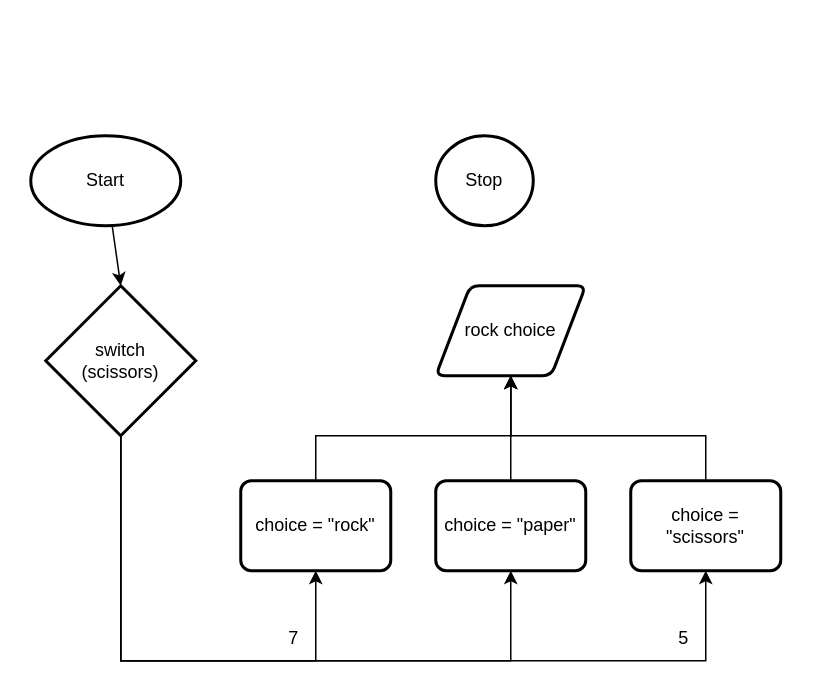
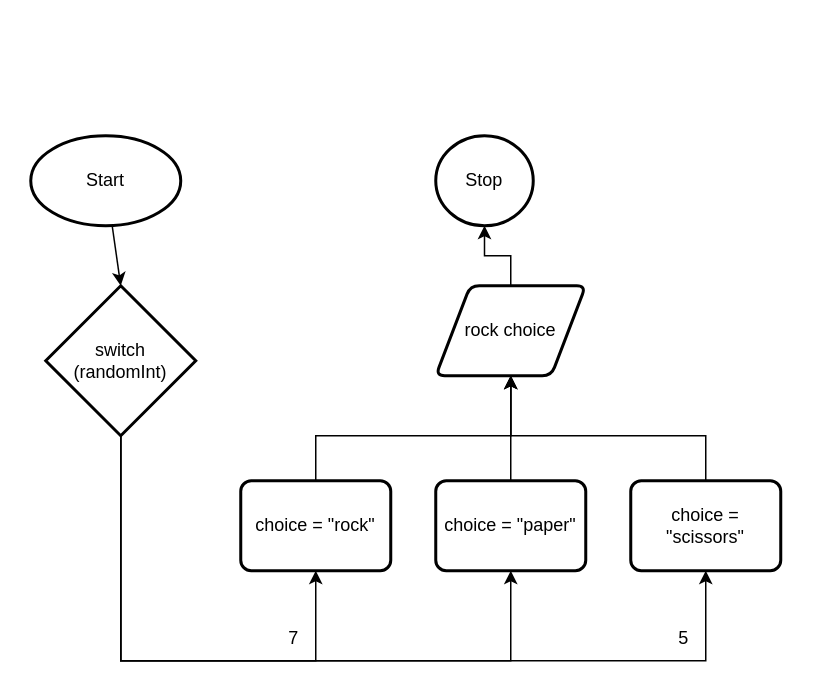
+ <mxCell id="8" style="edgeStyle=orthogonalEdgeStyle;rounded=0;html=1;fontSize=12;" edge="1" parent="1" source="9" target="4"><mxGeometry relative="1" as="geometry" /></mxCell>
- <mxCell id="13" value="switch&lt;br style=&quot;font-size: 12px;&quot;&gt;(scissors)" style="strokeWidth=2;html=1;shape=mxgraph.flowchart.decision;whiteSpace=wrap;fontSize=12;" parent="1" vertex="1"><mxGeometry x="30" y="190" width="100" height="100" as="geometry" /></mxCell>
+ <mxCell id="13" value="switch&lt;br style=&quot;font-size: 12px;&quot;&gt;(randomInt)" style="strokeWidth=2;html=1;shape=mxgraph.flowchart.decision;whiteSpace=wrap;fontSize=12;" parent="1" vertex="1"><mxGeometry x="30" y="190" width="100" height="100" as="geometry" /></mxCell>
